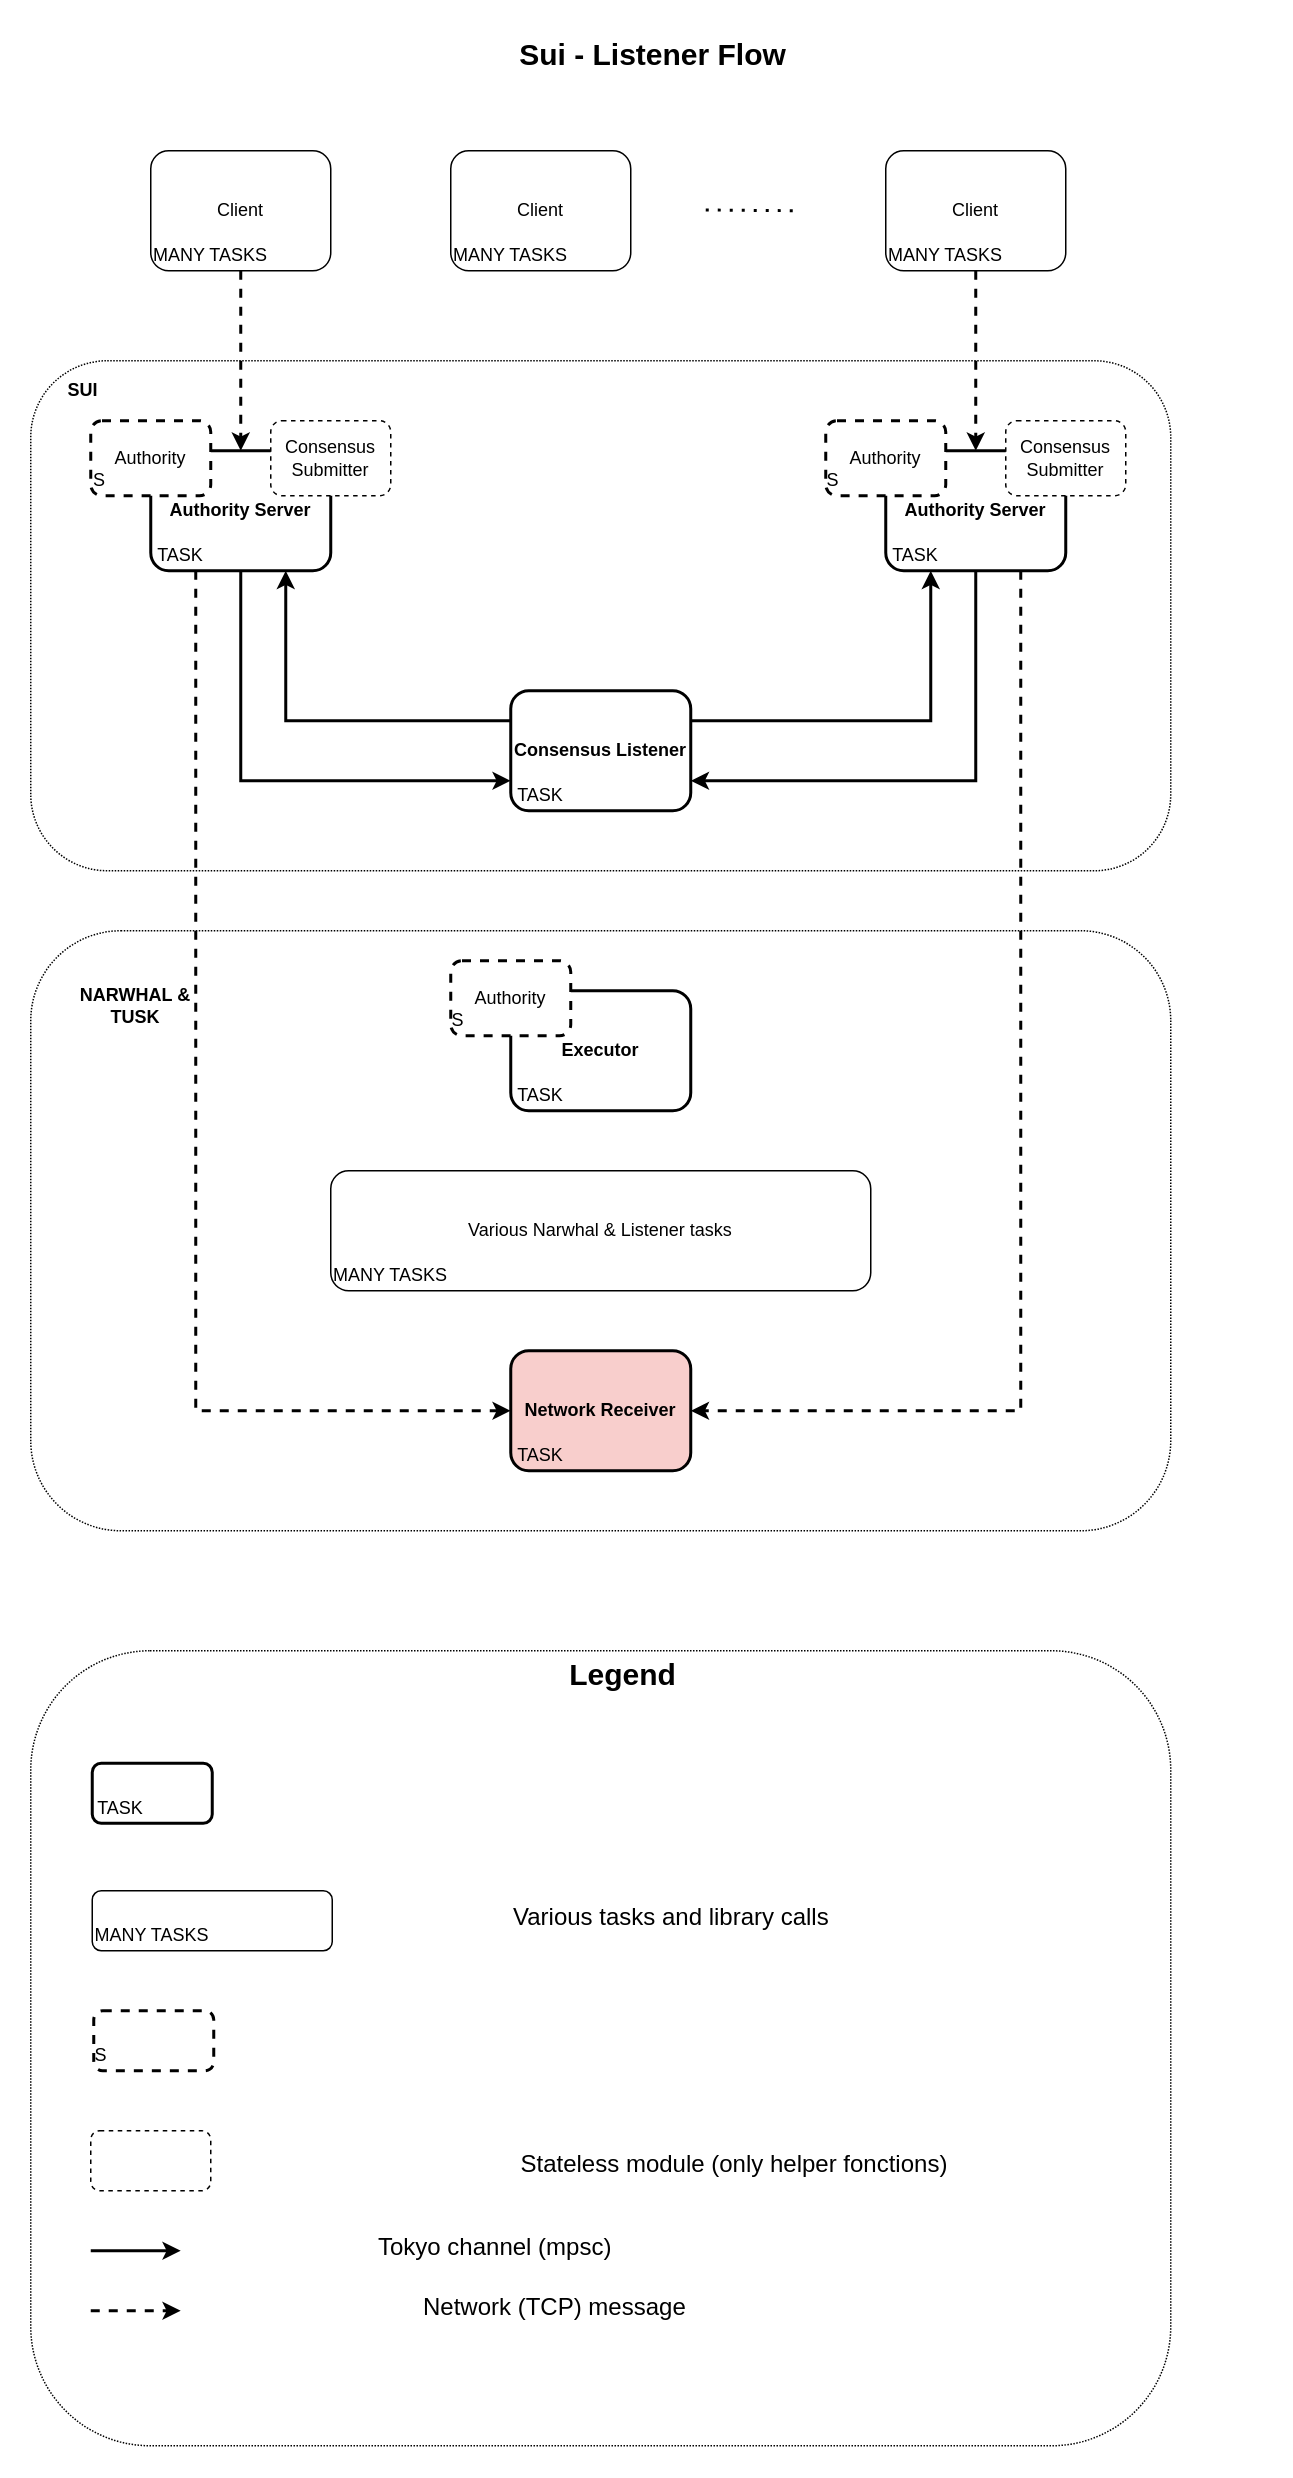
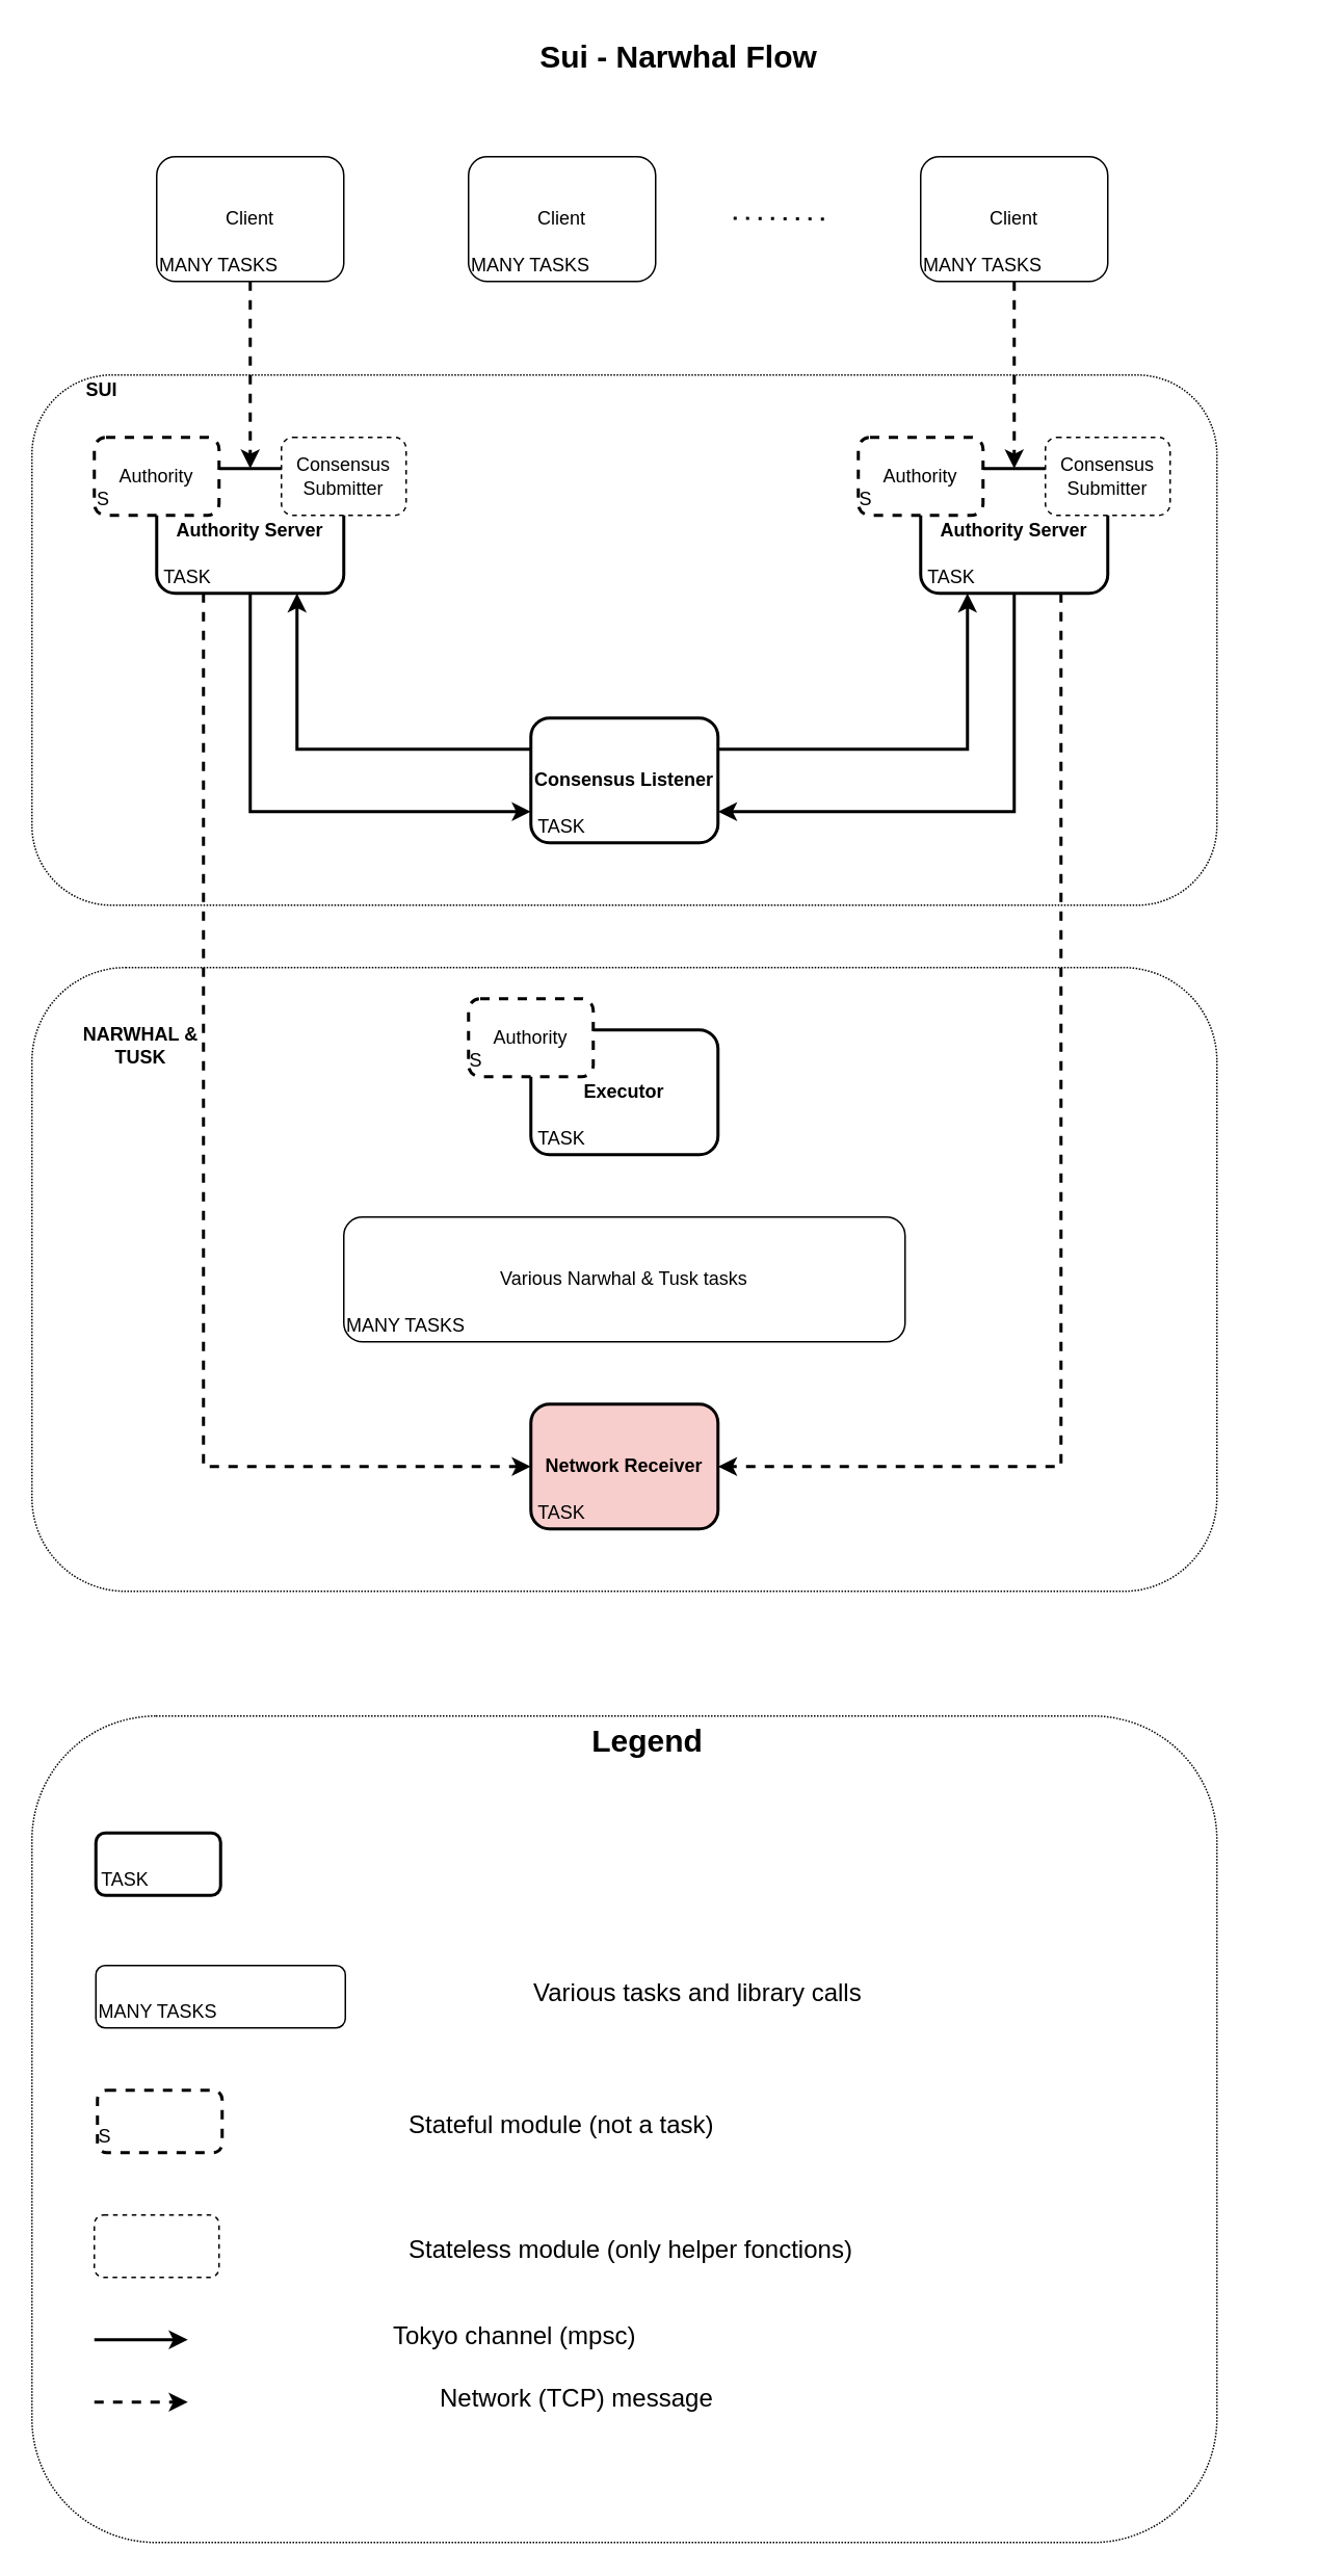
- <mxCell id="57" value="&lt;b style=&quot;font-size: 20px&quot;&gt;Sui - Listener Flow&lt;/b&gt;" style="text;html=1;strokeColor=none;fillColor=none;align=center;verticalAlign=middle;whiteSpace=wrap;rounded=0;dashed=1;dashPattern=1 1;fontSize=20;" vertex="1" parent="1"><mxGeometry x="30" width="810" height="30" as="geometry" y="20" /></mxCell>
+ <mxCell id="57" value="&lt;b style=&quot;font-size: 20px&quot;&gt;Sui - Narwhal Flow&lt;/b&gt;" style="text;html=1;strokeColor=none;fillColor=none;align=center;verticalAlign=middle;whiteSpace=wrap;rounded=0;dashed=1;dashPattern=1 1;fontSize=20;" vertex="1" parent="1"><mxGeometry x="30" width="810" height="30" as="geometry" y="20" /></mxCell>
- <mxCell id="33" value="&lt;b&gt;SUI&lt;/b&gt;" style="text;html=1;strokeColor=none;fillColor=none;align=center;verticalAlign=middle;whiteSpace=wrap;rounded=0;dashed=1;dashPattern=1 1;" vertex="1" parent="1"><mxGeometry x="40" y="250" width="30" height="20" as="geometry" /></mxCell>
+ <mxCell id="33" value="&lt;b&gt;SUI&lt;/b&gt;" style="text;html=1;strokeColor=none;fillColor=none;align=center;verticalAlign=middle;whiteSpace=wrap;rounded=0;dashed=1;dashPattern=1 1;" vertex="1" parent="1"><mxGeometry x="50" y="240" width="30" height="20" as="geometry" /></mxCell>
- <mxCell id="24" value="Various Narwhal &amp;amp; Listener tasks" style="rounded=1;whiteSpace=wrap;html=1;" vertex="1" parent="1"><mxGeometry x="220" y="780" width="360" height="80" as="geometry" /></mxCell>
+ <mxCell id="24" value="Various Narwhal &amp;amp; Tusk tasks" style="rounded=1;whiteSpace=wrap;html=1;" vertex="1" parent="1"><mxGeometry x="220" y="780" width="360" height="80" as="geometry" /></mxCell>
+ <mxCell id="53" value="&lt;font size=&quot;3&quot;&gt;Stateful module (not a task)&lt;/font&gt;" style="text;html=1;strokeColor=none;fillColor=none;align=left;verticalAlign=middle;whiteSpace=wrap;rounded=0;dashed=1;dashPattern=1 1;fontSize=20;" vertex="1" parent="1"><mxGeometry x="260" y="1345" width="230" height="30" as="geometry" /></mxCell>
- <mxCell id="54" value="&lt;font size=&quot;3&quot;&gt;Stateless module (only helper fonctions)&lt;/font&gt;" style="text;html=1;strokeColor=none;fillColor=none;align=left;verticalAlign=middle;whiteSpace=wrap;rounded=0;dashed=1;dashPattern=1 1;fontSize=20;" vertex="1" parent="1"><mxGeometry x="345" y="1425" width="290" height="30" as="geometry" /></mxCell>
+ <mxCell id="54" value="&lt;font size=&quot;3&quot;&gt;Stateless module (only helper fonctions)&lt;/font&gt;" style="text;html=1;strokeColor=none;fillColor=none;align=left;verticalAlign=middle;whiteSpace=wrap;rounded=0;dashed=1;dashPattern=1 1;fontSize=20;" vertex="1" parent="1"><mxGeometry x="260" y="1425" width="290" height="30" as="geometry" /></mxCell>
